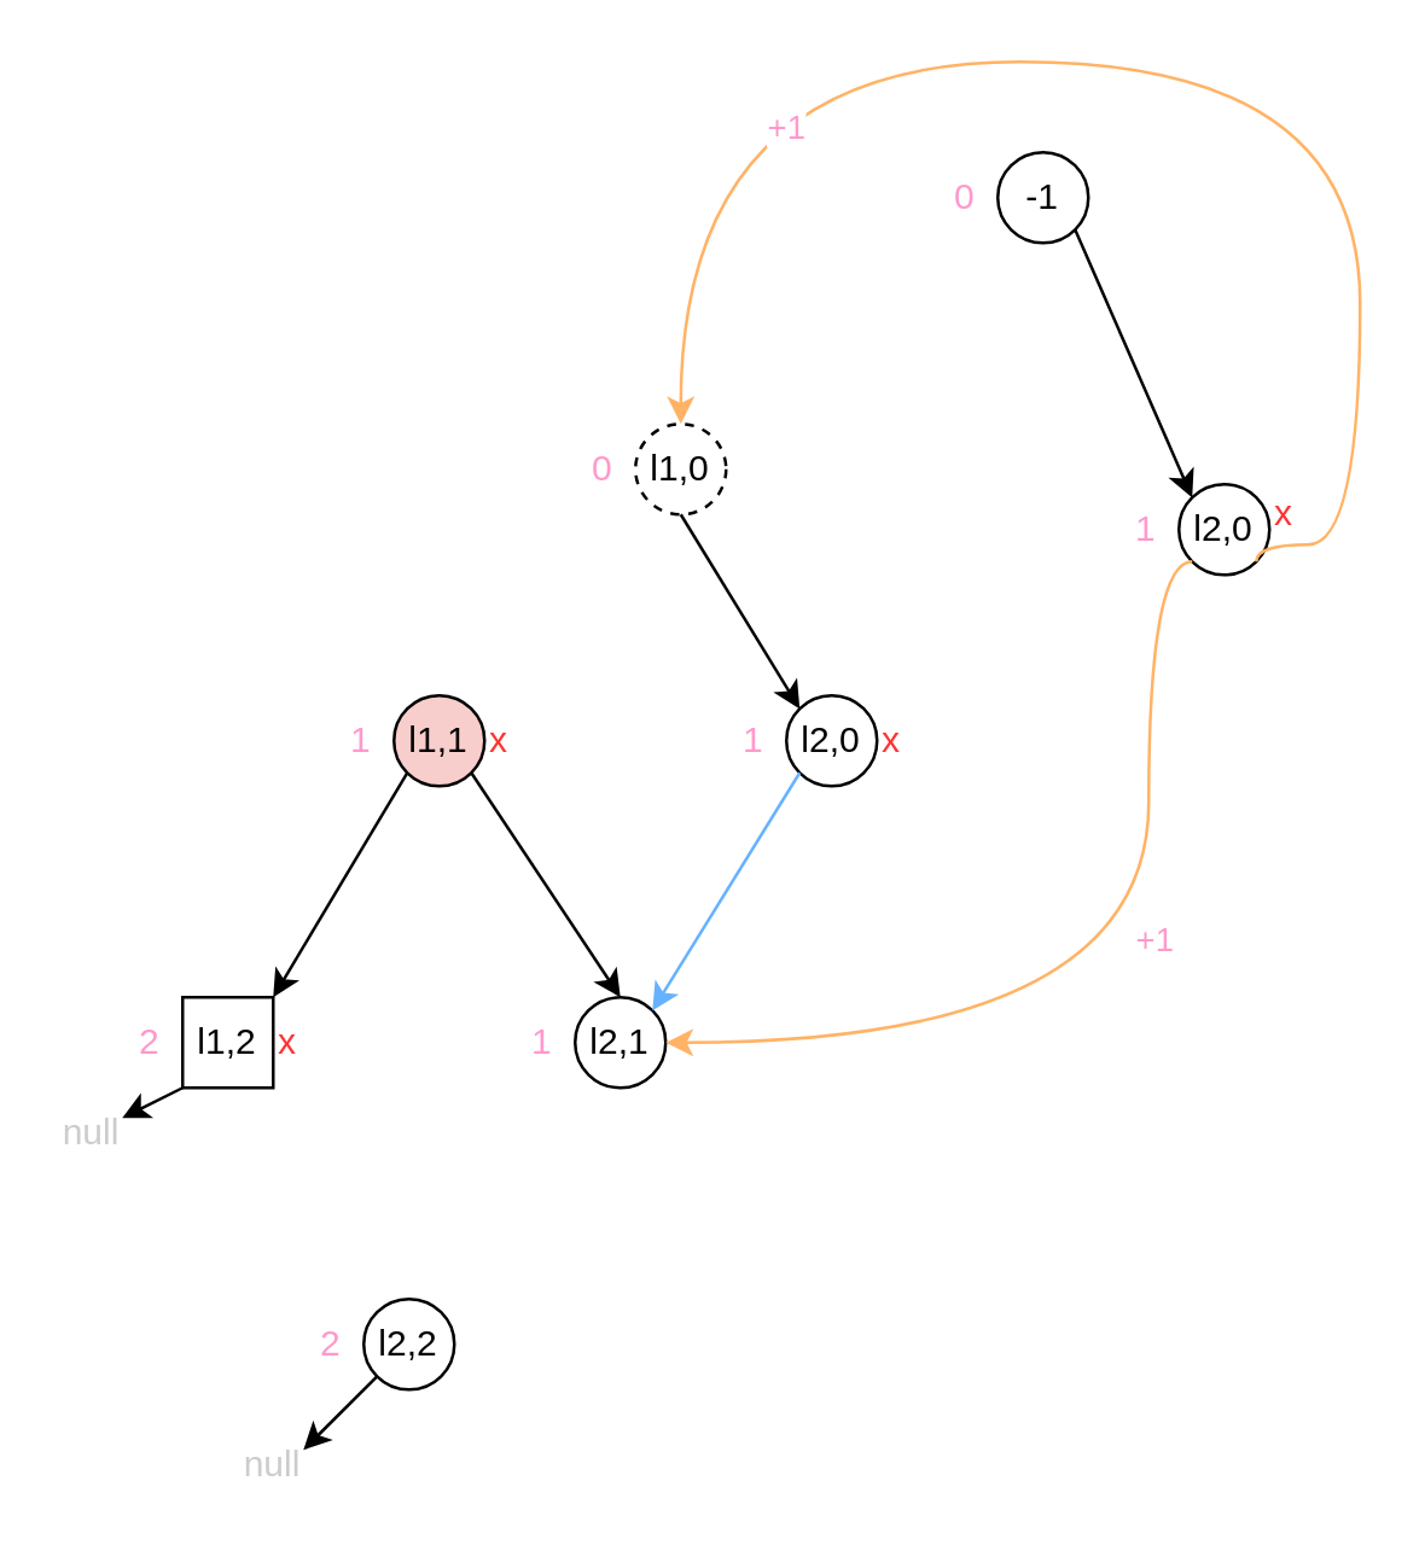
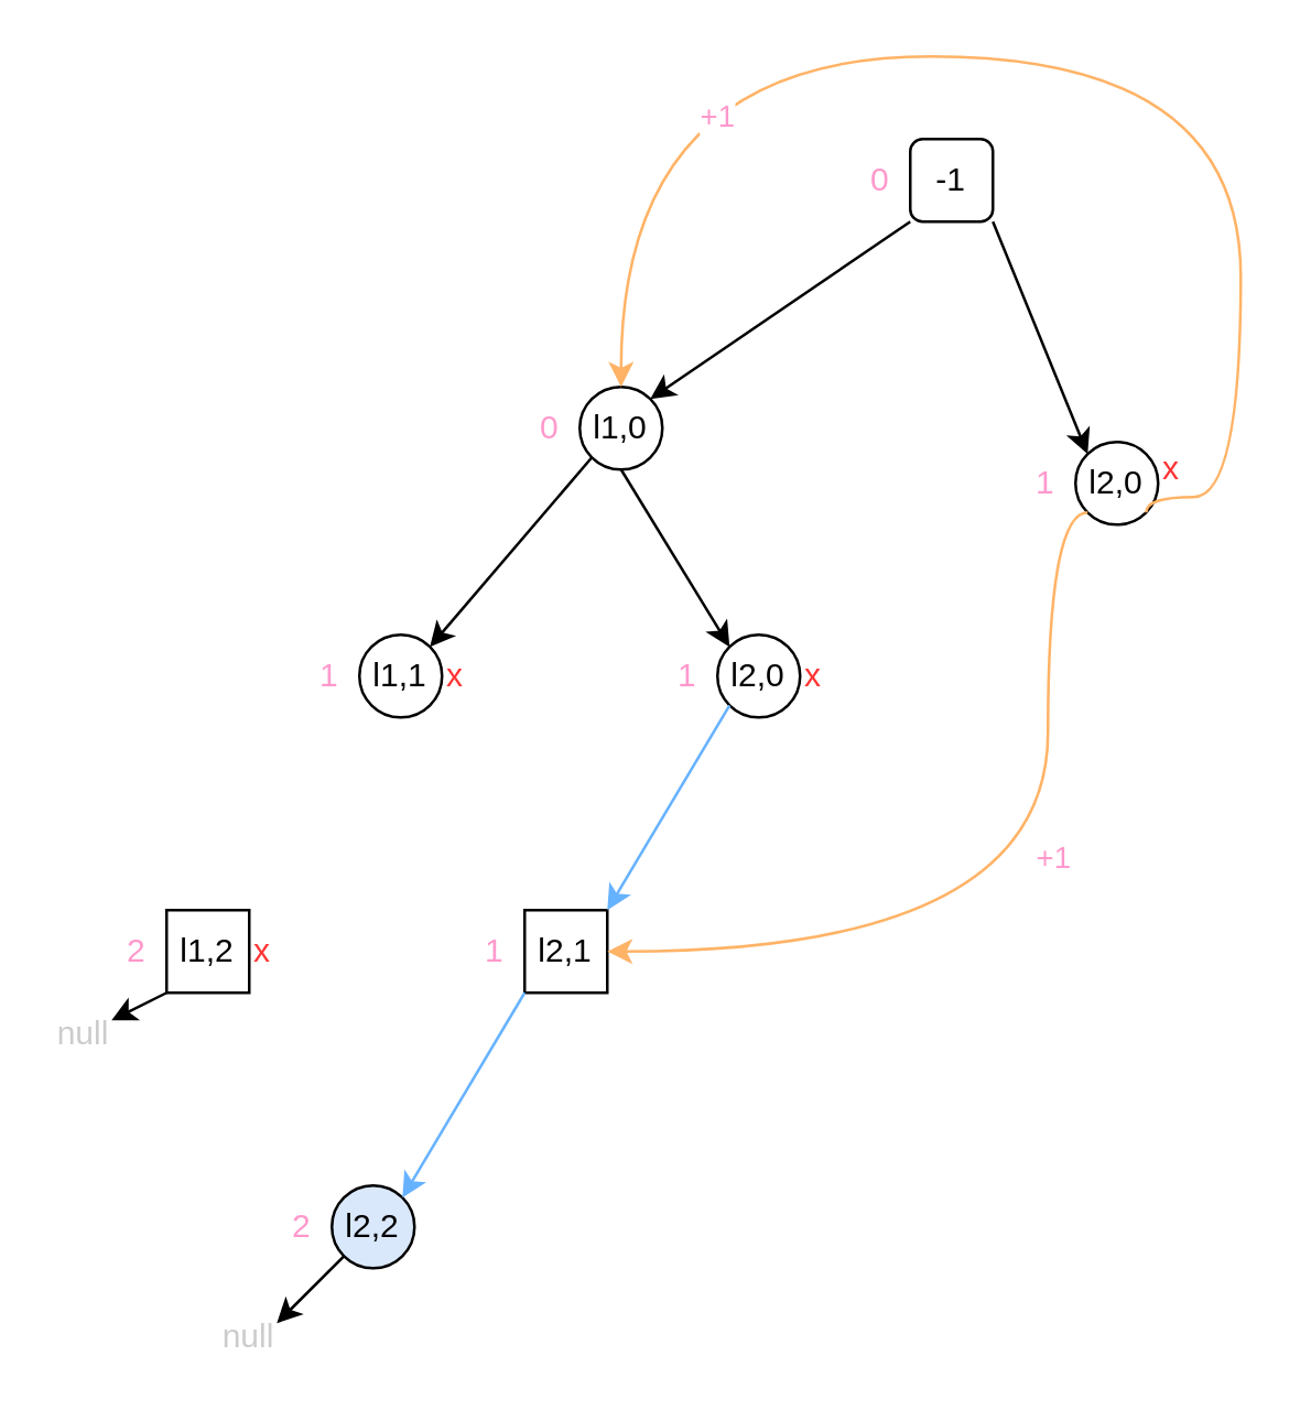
- <mxCell id="20" value="-1" style="ellipse;whiteSpace=wrap;html=1;aspect=fixed;" vertex="1" parent="19"><mxGeometry x="20" width="30" height="30" as="geometry" /></mxCell>
+ <mxCell id="20" value="-1" style="whiteSpace=wrap;html=1;aspect=fixed;rounded=1;" vertex="1" parent="19"><mxGeometry x="20" width="30" height="30" as="geometry" /></mxCell>
+ <mxCell id="2" value="" style="endArrow=classic;html=1;exitX=0;exitY=1;exitDx=0;exitDy=0;entryX=1;entryY=0;entryDx=0;entryDy=0;" edge="1" parent="1" source="20" target="5"><mxGeometry width="50" height="50" relative="1" as="geometry"><mxPoint x="270" y="310" as="sourcePoint" /><mxPoint x="320" y="260" as="targetPoint" /></mxGeometry></mxCell>
- <mxCell id="5" value="l1,0" style="ellipse;whiteSpace=wrap;html=1;aspect=fixed;dashed=1;" vertex="1" parent="4"><mxGeometry x="20" width="30" height="30" as="geometry" /></mxCell>
+ <mxCell id="5" value="l1,0" style="ellipse;whiteSpace=wrap;html=1;aspect=fixed;" vertex="1" parent="4"><mxGeometry x="20" width="30" height="30" as="geometry" /></mxCell>
+ <mxCell id="7" value="" style="endArrow=classic;html=1;fontColor=#FF3333;exitX=0;exitY=1;exitDx=0;exitDy=0;entryX=1;entryY=0;entryDx=0;entryDy=0;" edge="1" parent="1" source="5" target="16"><mxGeometry width="50" height="50" relative="1" as="geometry"><mxPoint x="250" y="200" as="sourcePoint" /><mxPoint x="300" y="150" as="targetPoint" /></mxGeometry></mxCell>
- <mxCell id="16" value="l1,1" style="ellipse;whiteSpace=wrap;html=1;aspect=fixed;fillColor=#f8cecc;" vertex="1" parent="15"><mxGeometry x="20" width="30" height="30" as="geometry" /></mxCell>
+ <mxCell id="16" value="l1,1" style="ellipse;whiteSpace=wrap;html=1;aspect=fixed;" vertex="1" parent="15"><mxGeometry x="20" width="30" height="30" as="geometry" /></mxCell>
- <mxCell id="36" style="edgeStyle=none;html=1;exitX=0;exitY=1;exitDx=0;exitDy=0;fontColor=#FF3333;entryX=1;entryY=0;entryDx=0;entryDy=0;" edge="1" parent="1" source="16" target="33"><mxGeometry relative="1" as="geometry"><mxPoint x="80" y="330" as="targetPoint" /></mxGeometry></mxCell>
- <mxCell id="37" style="edgeStyle=none;html=1;exitX=1;exitY=1;exitDx=0;exitDy=0;entryX=0.5;entryY=0;entryDx=0;entryDy=0;fontColor=#FF3333;" edge="1" parent="1" source="16" target="29"><mxGeometry relative="1" as="geometry" /></mxCell>
- <mxCell id="29" value="l2,1" style="ellipse;whiteSpace=wrap;html=1;aspect=fixed;" vertex="1" parent="28"><mxGeometry x="20" width="30" height="30" as="geometry" /></mxCell>
+ <mxCell id="29" value="l2,1" style="whiteSpace=wrap;html=1;aspect=fixed;rounded=0;" vertex="1" parent="28"><mxGeometry x="20" width="30" height="30" as="geometry" /></mxCell>
+ <mxCell id="46" style="edgeStyle=none;html=1;exitX=0;exitY=1;exitDx=0;exitDy=0;entryX=1;entryY=0;entryDx=0;entryDy=0;fontColor=#CCCCCC;strokeColor=#66B2FF;" edge="1" parent="1" source="29" target="42"><mxGeometry relative="1" as="geometry" /></mxCell>
- <mxCell id="42" value="l2,2" style="ellipse;whiteSpace=wrap;html=1;aspect=fixed;" vertex="1" parent="41"><mxGeometry x="20" width="30" height="30" as="geometry" /></mxCell>
+ <mxCell id="42" value="l2,2" style="ellipse;whiteSpace=wrap;html=1;aspect=fixed;fillColor=#dae8fc;" vertex="1" parent="41"><mxGeometry x="20" width="30" height="30" as="geometry" /></mxCell>
